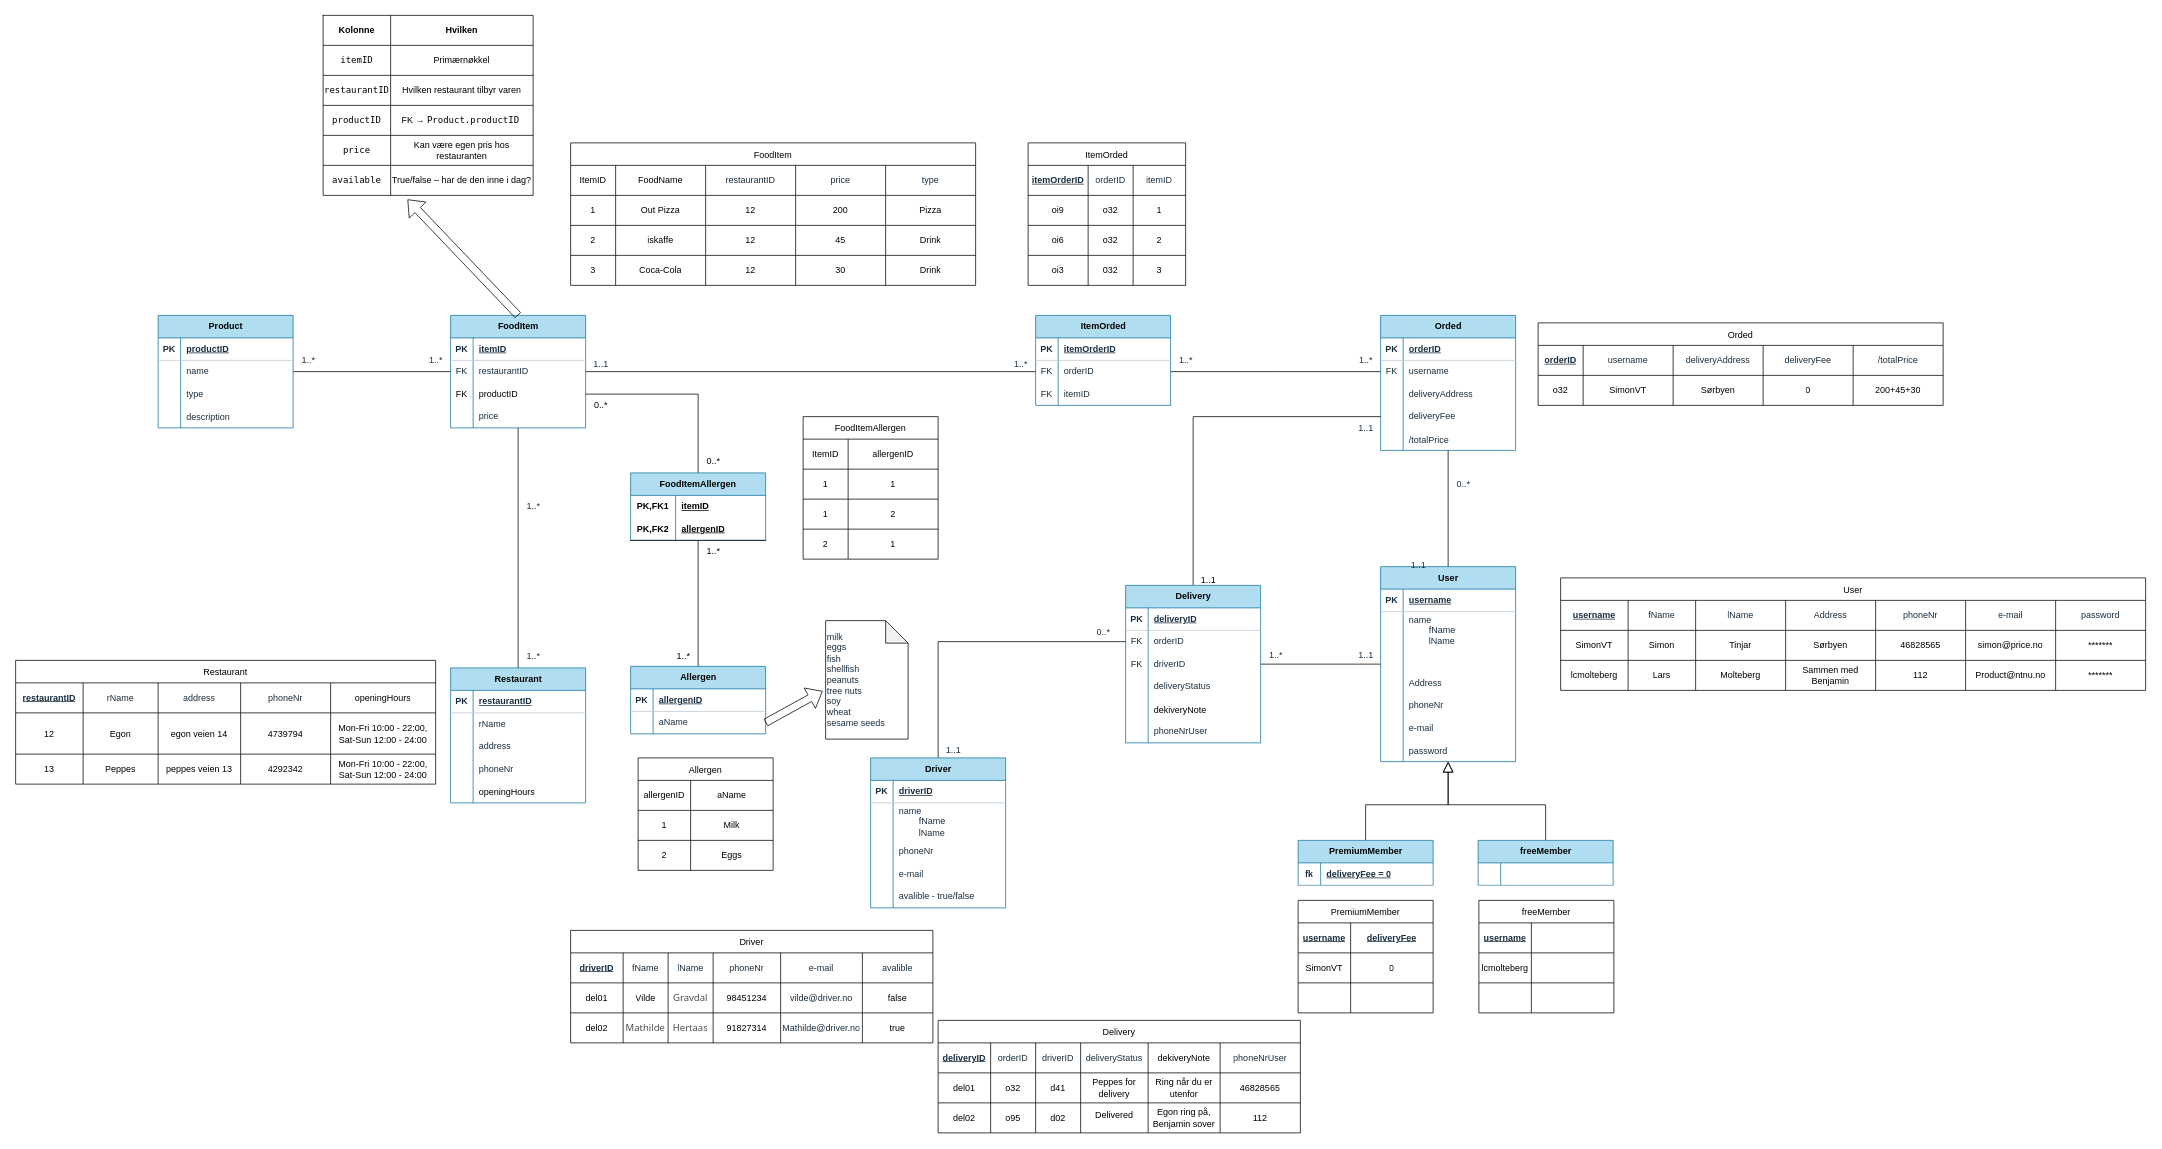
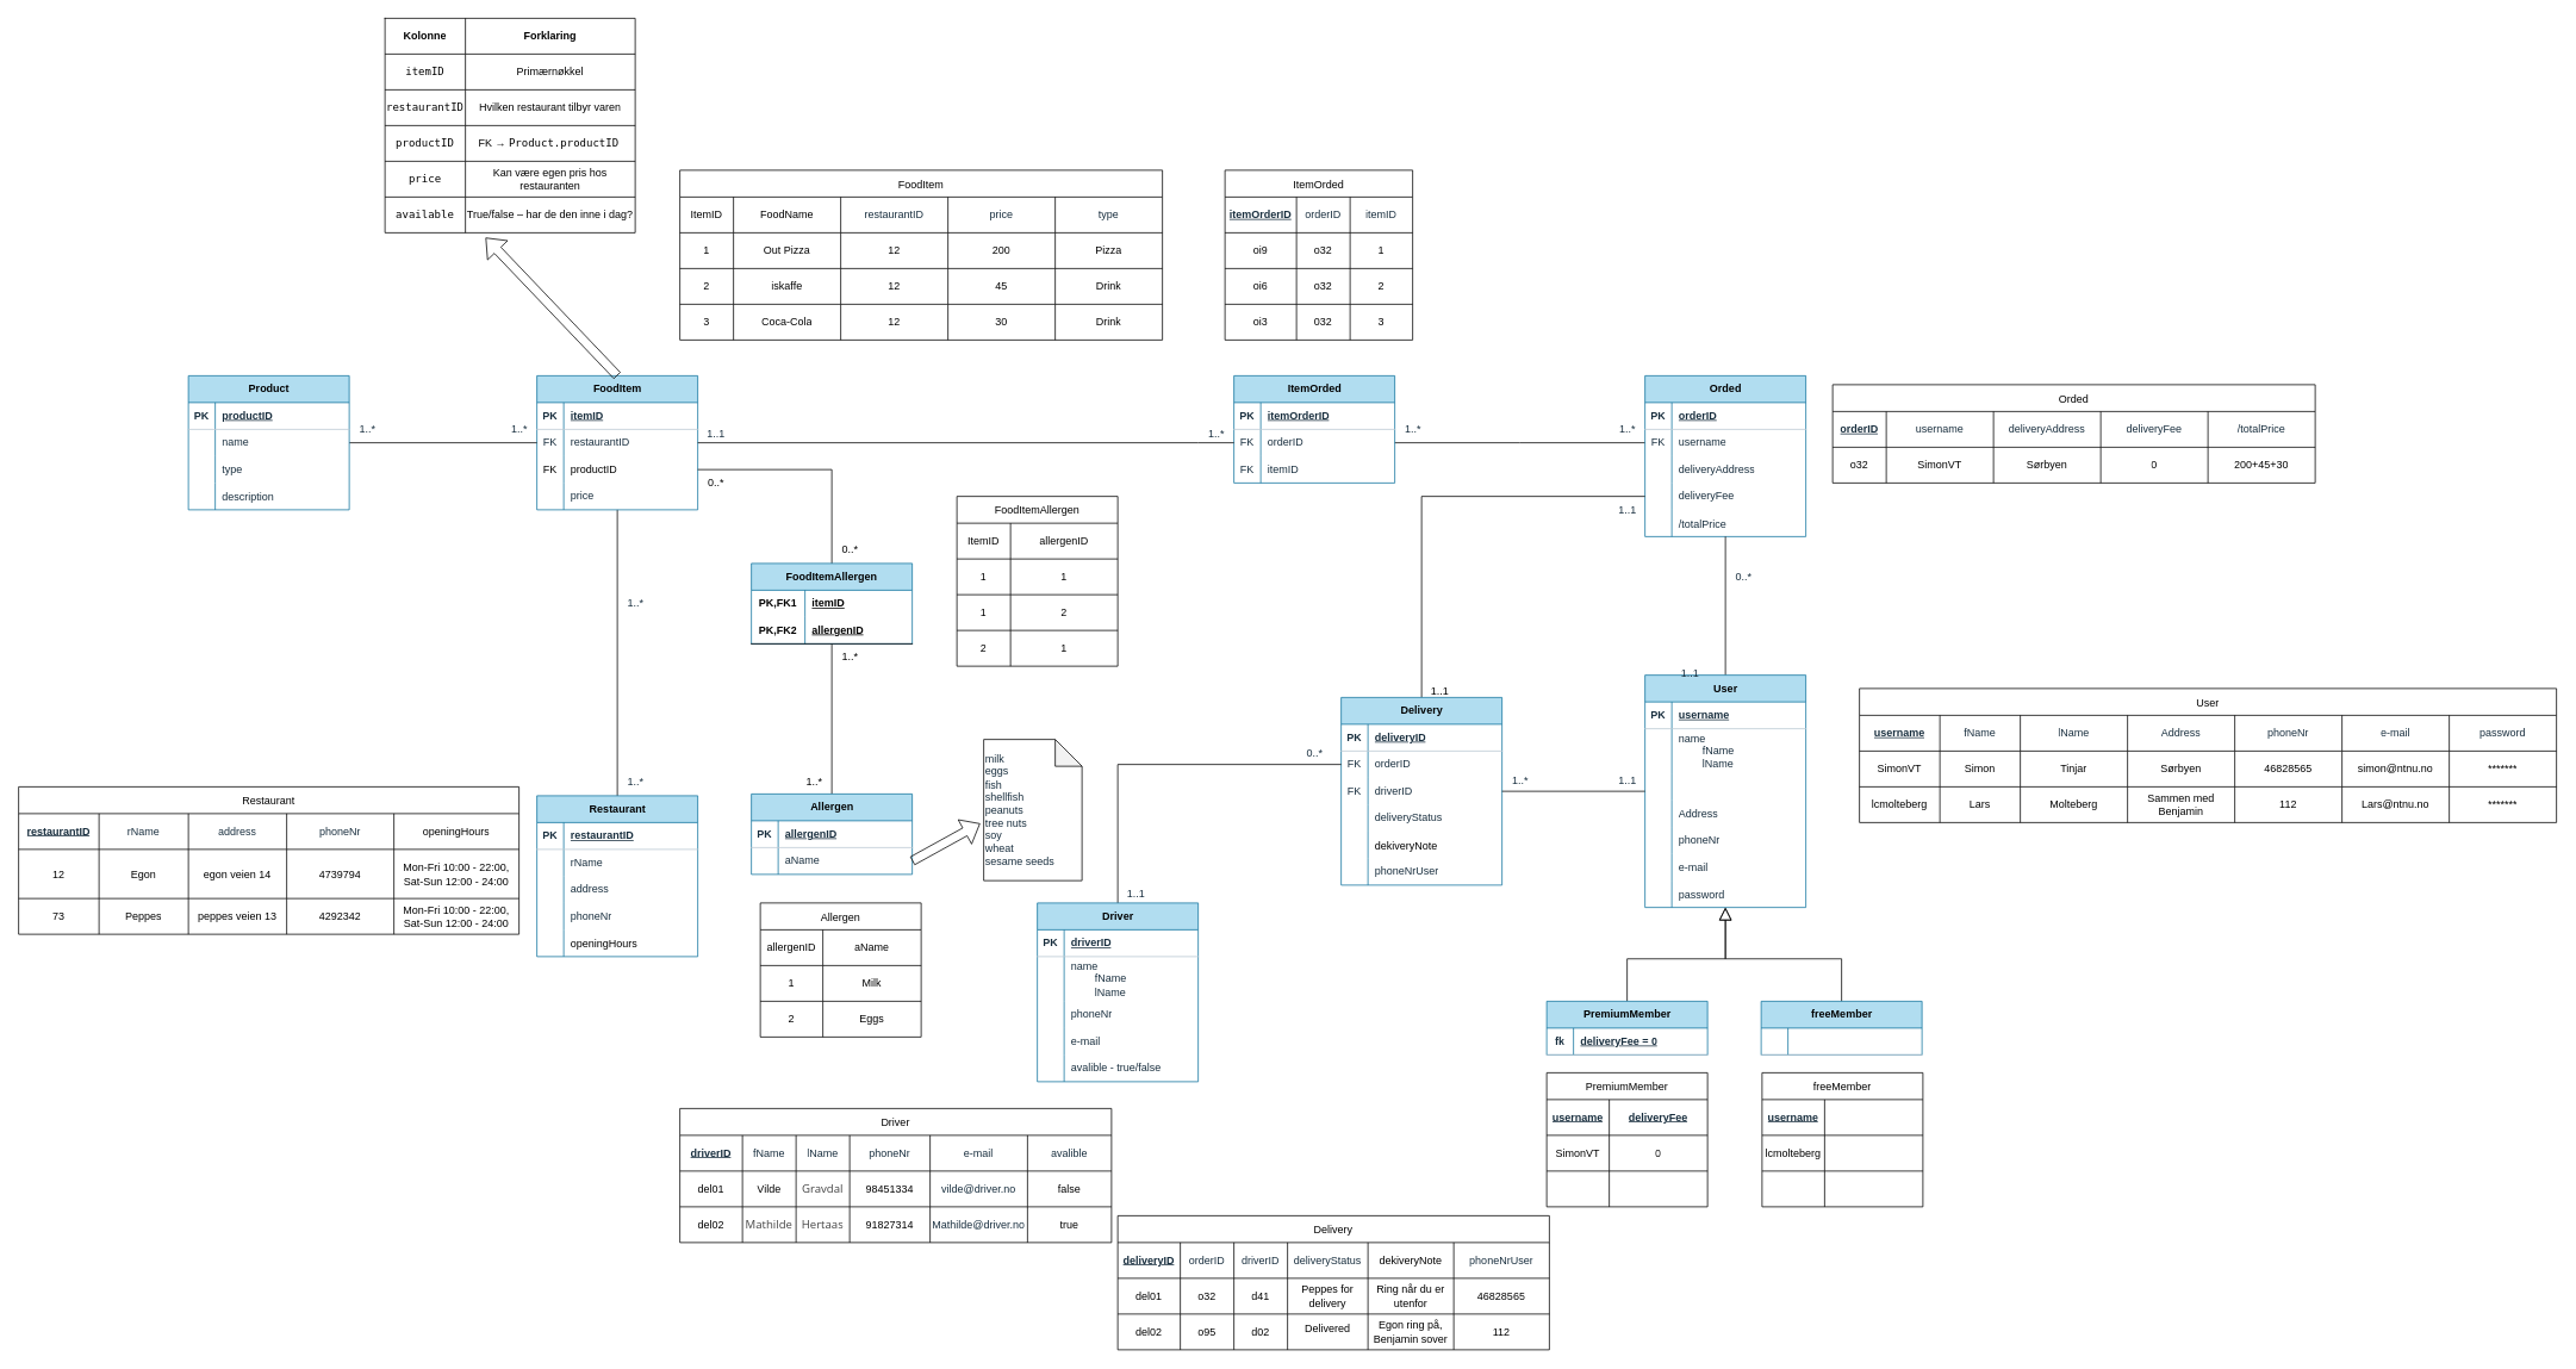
- <mxCell id="370" value="&lt;span style=&quot;font-weight: 700; text-align: left;&quot;&gt;Hvilken&lt;/span&gt;" style="shape=partialRectangle;html=1;whiteSpace=wrap;connectable=0;strokeColor=inherit;overflow=hidden;fillColor=none;top=0;left=0;bottom=0;right=0;pointerEvents=1;" vertex="1" parent="368"><mxGeometry x="90" width="190" height="40" as="geometry"><mxRectangle width="190" height="40" as="alternateBounds" /></mxGeometry></mxCell>
+ <mxCell id="370" value="&lt;span style=&quot;font-weight: 700; text-align: left;&quot;&gt;Forklaring&lt;/span&gt;" style="shape=partialRectangle;html=1;whiteSpace=wrap;connectable=0;strokeColor=inherit;overflow=hidden;fillColor=none;top=0;left=0;bottom=0;right=0;pointerEvents=1;" vertex="1" parent="368"><mxGeometry x="90" width="190" height="40" as="geometry"><mxRectangle width="190" height="40" as="alternateBounds" /></mxGeometry></mxCell>
- <mxCell id="279" value="simon@price.no" style="shape=partialRectangle;html=1;whiteSpace=wrap;connectable=0;strokeColor=inherit;overflow=hidden;fillColor=none;top=0;left=0;bottom=0;right=0;pointerEvents=1;" vertex="1" parent="273"><mxGeometry x="540" width="120" height="40" as="geometry"><mxRectangle width="120" height="40" as="alternateBounds" /></mxGeometry></mxCell>
+ <mxCell id="279" value="simon@ntnu.no" style="shape=partialRectangle;html=1;whiteSpace=wrap;connectable=0;strokeColor=inherit;overflow=hidden;fillColor=none;top=0;left=0;bottom=0;right=0;pointerEvents=1;" vertex="1" parent="273"><mxGeometry x="540" width="120" height="40" as="geometry"><mxRectangle width="120" height="40" as="alternateBounds" /></mxGeometry></mxCell>
- <mxCell id="287" value="Product@ntnu.no" style="shape=partialRectangle;html=1;whiteSpace=wrap;connectable=0;strokeColor=inherit;overflow=hidden;fillColor=none;top=0;left=0;bottom=0;right=0;pointerEvents=1;" vertex="1" parent="281"><mxGeometry x="540" width="120" height="40" as="geometry"><mxRectangle width="120" height="40" as="alternateBounds" /></mxGeometry></mxCell>
+ <mxCell id="287" value="Lars@ntnu.no" style="shape=partialRectangle;html=1;whiteSpace=wrap;connectable=0;strokeColor=inherit;overflow=hidden;fillColor=none;top=0;left=0;bottom=0;right=0;pointerEvents=1;" vertex="1" parent="281"><mxGeometry x="540" width="120" height="40" as="geometry"><mxRectangle width="120" height="40" as="alternateBounds" /></mxGeometry></mxCell>
- <mxCell id="227" value="13" style="shape=partialRectangle;html=1;whiteSpace=wrap;connectable=0;strokeColor=inherit;overflow=hidden;fillColor=none;top=0;left=0;bottom=0;right=0;pointerEvents=1;" vertex="1" parent="226"><mxGeometry width="90" height="40" as="geometry"><mxRectangle width="90" height="40" as="alternateBounds" /></mxGeometry></mxCell>
+ <mxCell id="227" value="73" style="shape=partialRectangle;html=1;whiteSpace=wrap;connectable=0;strokeColor=inherit;overflow=hidden;fillColor=none;top=0;left=0;bottom=0;right=0;pointerEvents=1;" vertex="1" parent="226"><mxGeometry width="90" height="40" as="geometry"><mxRectangle width="90" height="40" as="alternateBounds" /></mxGeometry></mxCell>
- <mxCell id="343" value="98451234" style="shape=partialRectangle;html=1;whiteSpace=wrap;connectable=0;strokeColor=inherit;overflow=hidden;fillColor=none;top=0;left=0;bottom=0;right=0;pointerEvents=1;" vertex="1" parent="339"><mxGeometry x="190" width="90" height="40" as="geometry"><mxRectangle width="90" height="40" as="alternateBounds" /></mxGeometry></mxCell>
+ <mxCell id="343" value="98451334" style="shape=partialRectangle;html=1;whiteSpace=wrap;connectable=0;strokeColor=inherit;overflow=hidden;fillColor=none;top=0;left=0;bottom=0;right=0;pointerEvents=1;" vertex="1" parent="339"><mxGeometry x="190" width="90" height="40" as="geometry"><mxRectangle width="90" height="40" as="alternateBounds" /></mxGeometry></mxCell>
